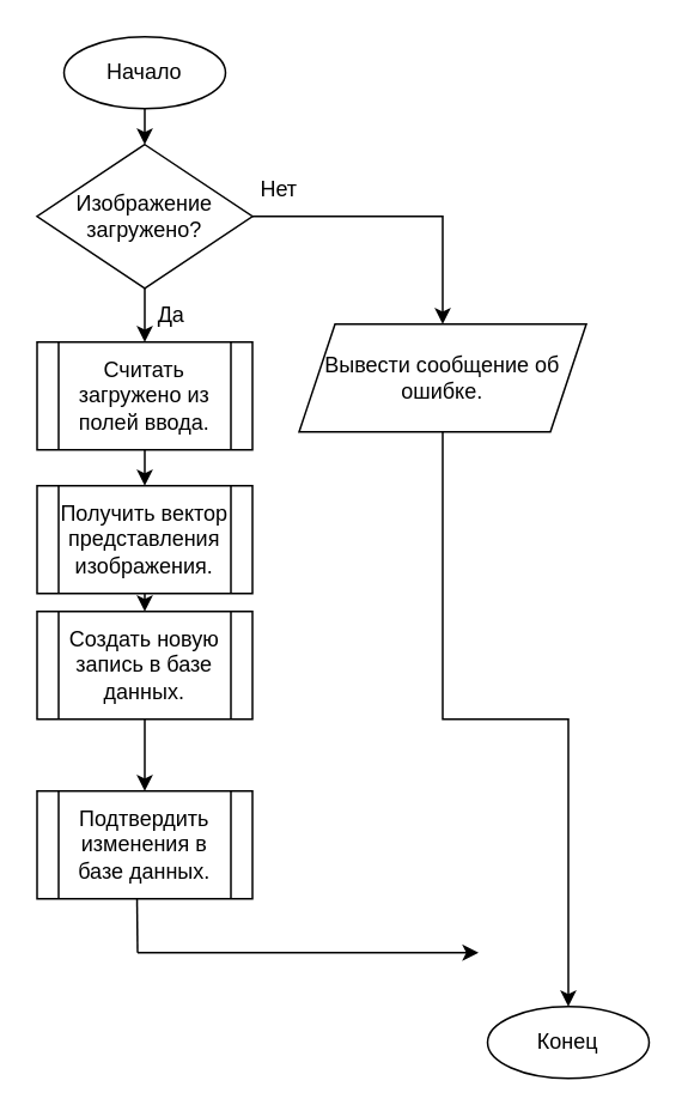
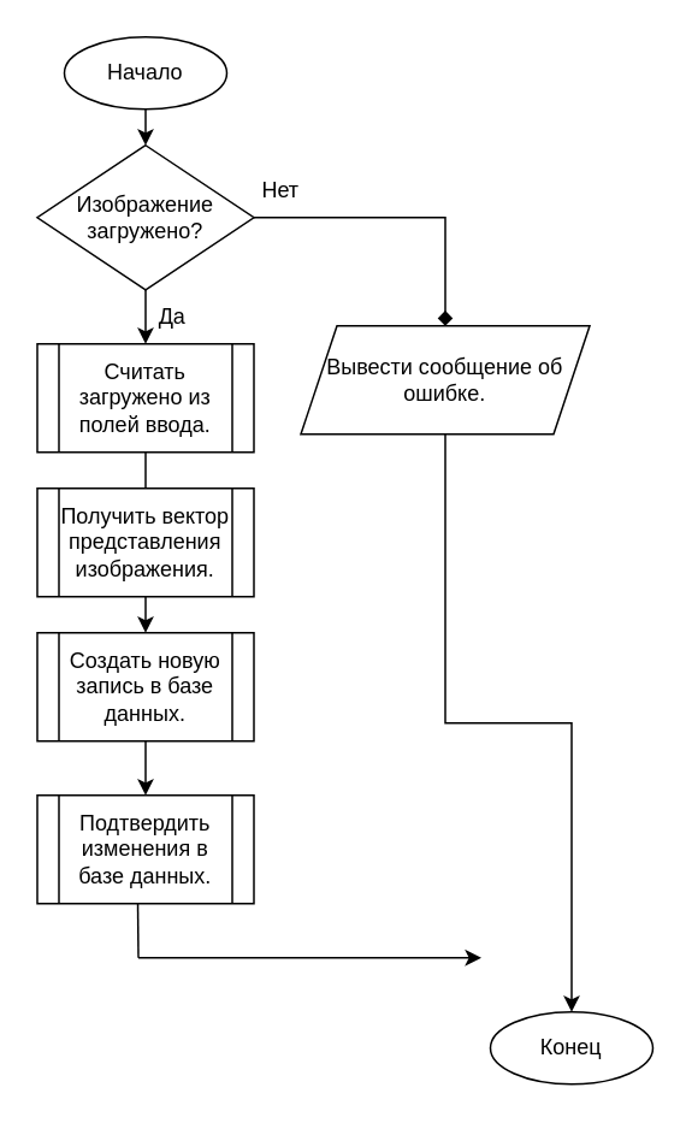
- <mxCell id="5" style="edgeStyle=orthogonalEdgeStyle;rounded=0;orthogonalLoop=1;jettySize=auto;html=1;exitX=1;exitY=0.5;exitDx=0;exitDy=0;entryX=0.5;entryY=0;entryDx=0;entryDy=0;" parent="1" source="7" target="9" edge="1"><mxGeometry relative="1" as="geometry" /></mxCell>
+ <mxCell id="5" style="edgeStyle=orthogonalEdgeStyle;rounded=0;orthogonalLoop=1;jettySize=auto;html=1;exitX=1;exitY=0.5;exitDx=0;exitDy=0;entryX=0.5;entryY=0;entryDx=0;entryDy=0;endArrow=diamond;" parent="1" source="7" target="9" edge="1"><mxGeometry relative="1" as="geometry" /></mxCell>
- <mxCell id="11" style="edgeStyle=orthogonalEdgeStyle;rounded=0;orthogonalLoop=1;jettySize=auto;html=1;exitX=0.5;exitY=1;exitDx=0;exitDy=0;entryX=0.5;entryY=0;entryDx=0;entryDy=0;" parent="1" source="12" target="19" edge="1"><mxGeometry relative="1" as="geometry" /></mxCell>
+ <mxCell id="11" style="edgeStyle=orthogonalEdgeStyle;rounded=0;orthogonalLoop=1;jettySize=auto;html=1;exitX=0.5;exitY=1;exitDx=0;exitDy=0;entryX=0.5;entryY=0;entryDx=0;entryDy=0;endArrow=none;" parent="1" source="12" target="19" edge="1"><mxGeometry relative="1" as="geometry" /></mxCell>
- <mxCell id="14" value="Создать новую запись в базе данных." style="shape=process;whiteSpace=wrap;html=1;backgroundOutline=1;" parent="1" vertex="1"><mxGeometry x="20" y="340" width="120" height="60" as="geometry" /></mxCell>
+ <mxCell id="14" value="Создать новую запись в базе данных." style="shape=process;whiteSpace=wrap;html=1;backgroundOutline=1;" parent="1" vertex="1"><mxGeometry x="20" y="350" width="120" height="60" as="geometry" /></mxCell>
